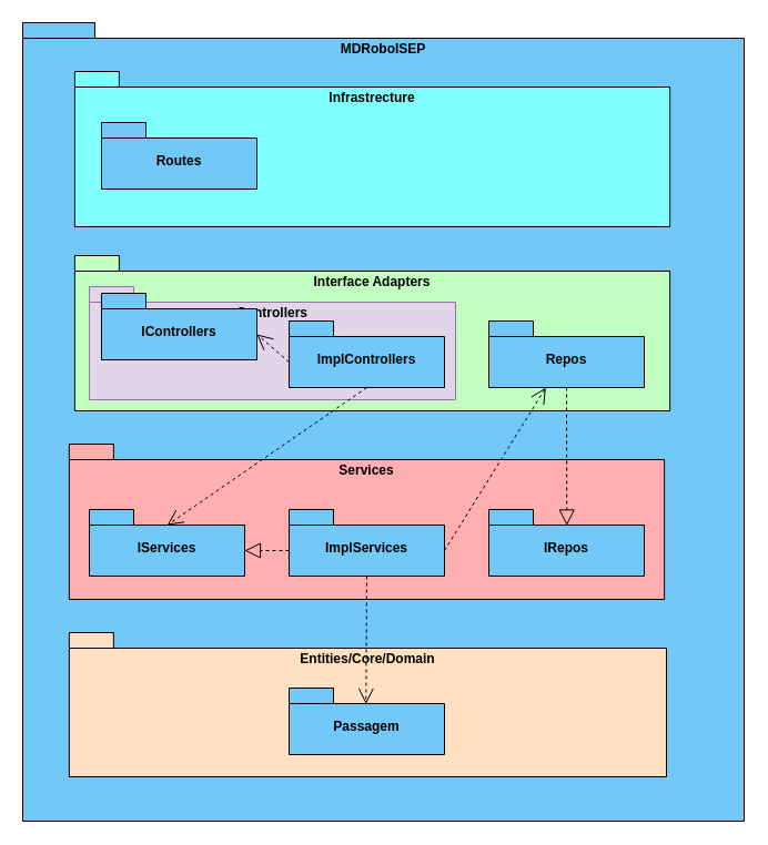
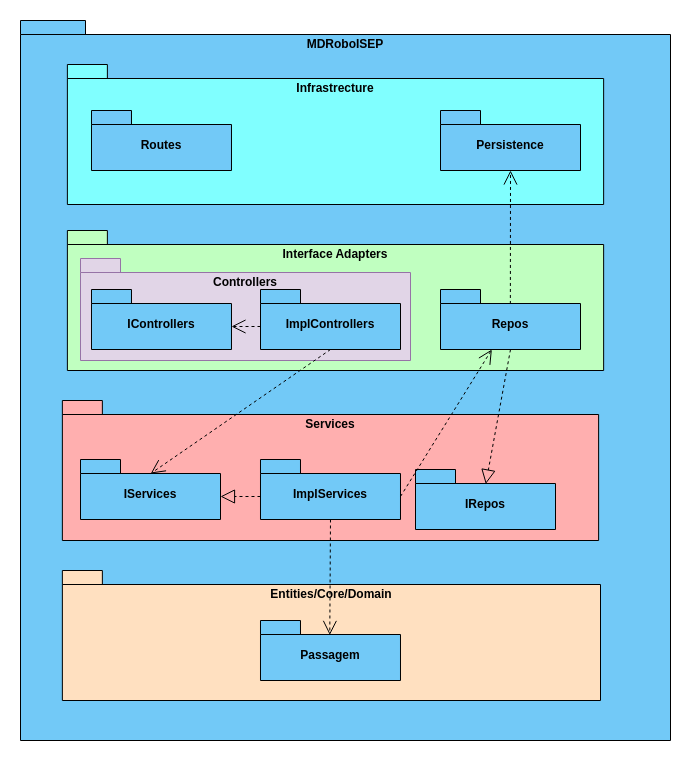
+ <mxCell id="5" value="Persistence" style="shape=folder;fontStyle=1;spacingTop=10;tabWidth=40;tabHeight=14;tabPosition=left;html=1;whiteSpace=wrap;fillColor=#72C9F7;" parent="1" vertex="1"><mxGeometry x="440" y="110" width="140" height="60" as="geometry" /></mxCell>
+ <mxCell id="23" value="" style="endArrow=open;endSize=12;dashed=1;html=1;rounded=0;exitX=0.499;exitY=0.241;exitDx=0;exitDy=0;exitPerimeter=0;entryX=0.5;entryY=1;entryDx=0;entryDy=0;entryPerimeter=0;" parent="1" source="8" target="5" edge="1"><mxGeometry width="160" relative="1" as="geometry"><mxPoint x="171" y="180" as="sourcePoint" /><mxPoint x="171" y="313" as="targetPoint" /></mxGeometry></mxCell>
- <mxCell id="9" value="IControllers" style="shape=folder;fontStyle=1;spacingTop=10;tabWidth=40;tabHeight=14;tabPosition=left;html=1;whiteSpace=wrap;fillColor=#72C9F7;" parent="1" vertex="1"><mxGeometry x="90.99" y="264" width="140" height="60" as="geometry" /></mxCell>
+ <mxCell id="9" value="IControllers" style="shape=folder;fontStyle=1;spacingTop=10;tabWidth=40;tabHeight=14;tabPosition=left;html=1;whiteSpace=wrap;fillColor=#72C9F7;" parent="1" vertex="1"><mxGeometry x="90.99" y="289" width="140" height="60" as="geometry" /></mxCell>
- <mxCell id="12" value="IRepos" style="shape=folder;fontStyle=1;spacingTop=10;tabWidth=40;tabHeight=14;tabPosition=left;html=1;whiteSpace=wrap;fillColor=#72C9F7;" parent="1" vertex="1"><mxGeometry x="440" y="459" width="140" height="60" as="geometry" /></mxCell>
+ <mxCell id="12" value="IRepos" style="shape=folder;fontStyle=1;spacingTop=10;tabWidth=40;tabHeight=14;tabPosition=left;html=1;whiteSpace=wrap;fillColor=#72C9F7;" parent="1" vertex="1"><mxGeometry x="415" y="469" width="140" height="60" as="geometry" /></mxCell>
